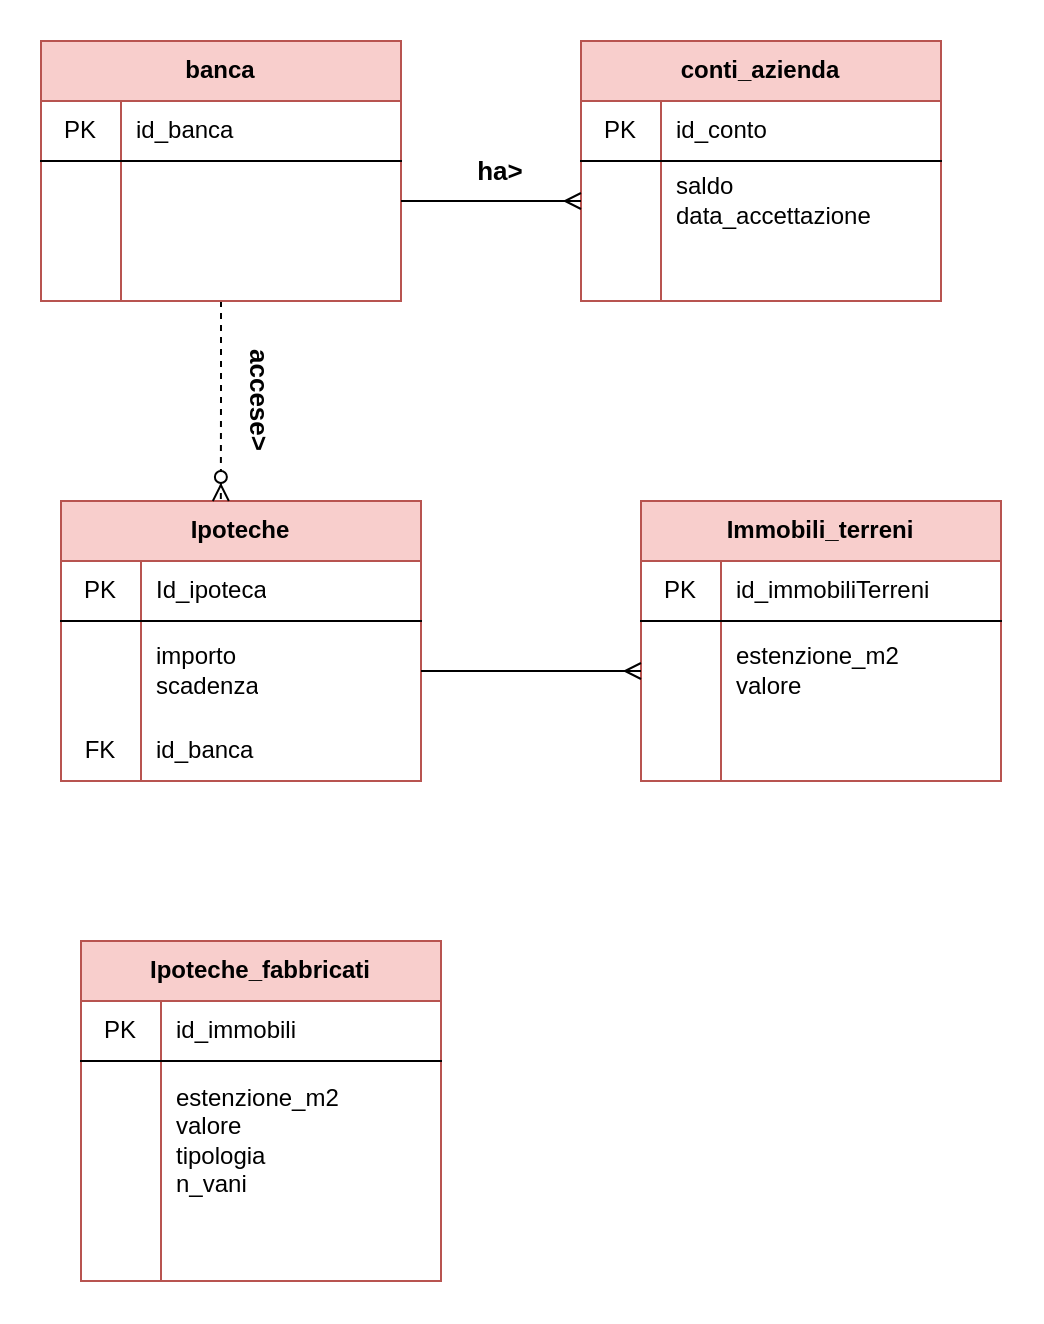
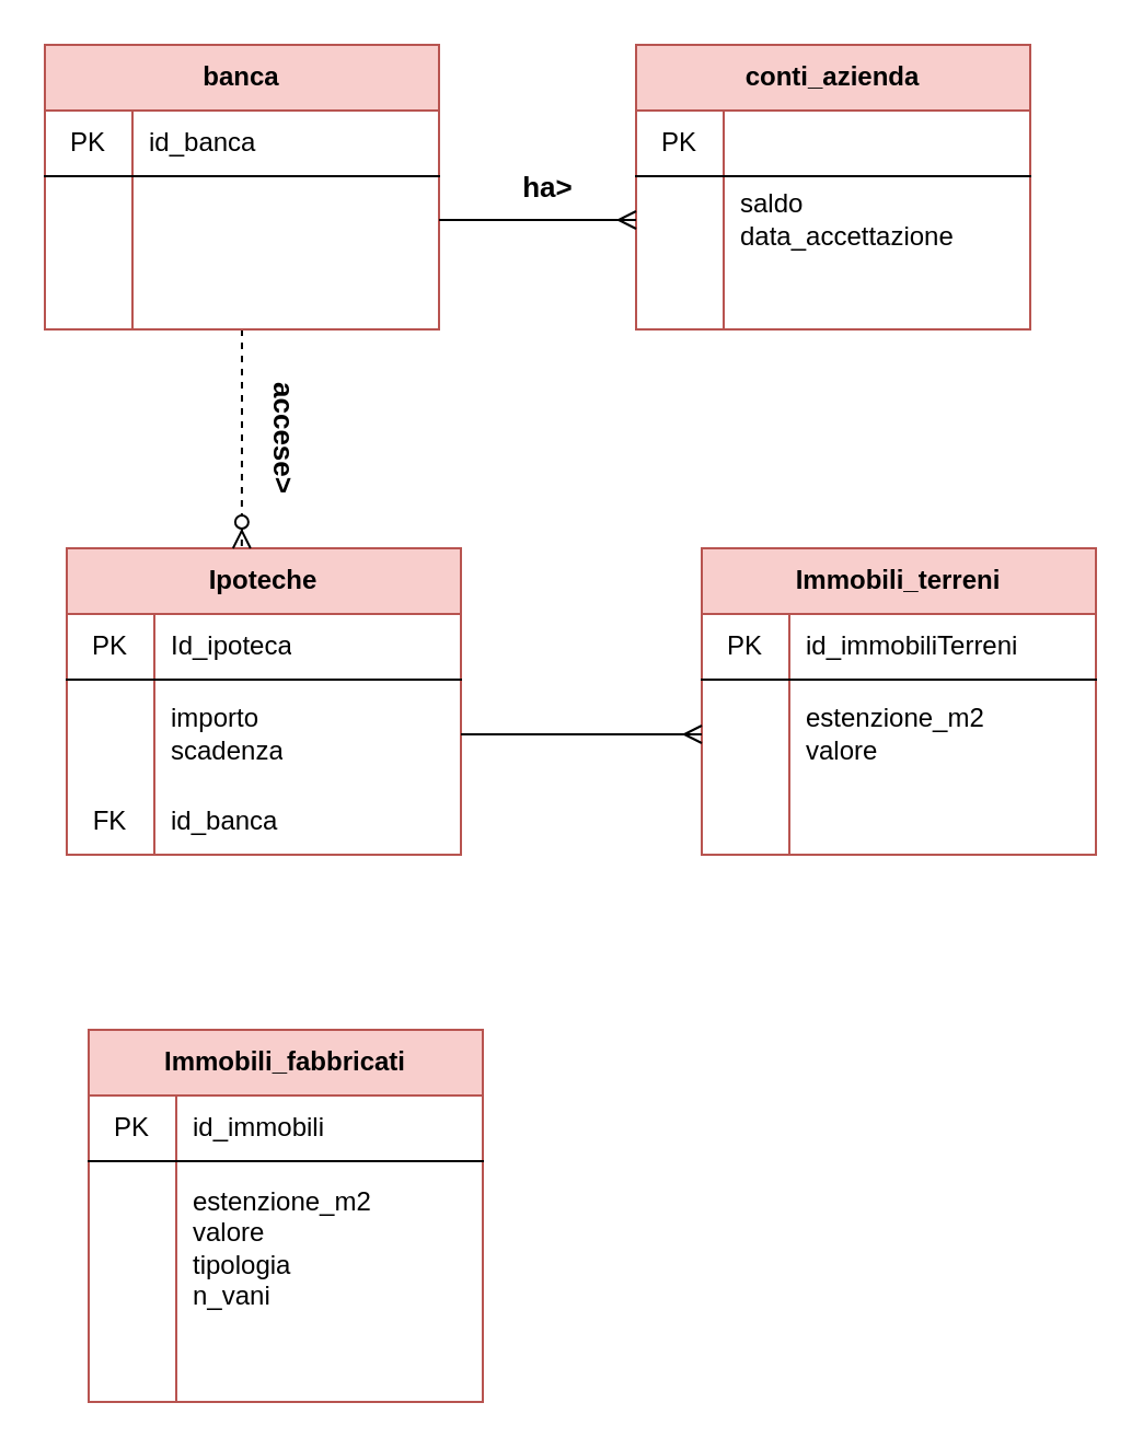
- <mxCell id="5" value="id_conto" style="shape=partialRectangle;html=1;whiteSpace=wrap;connectable=0;fillColor=none;top=0;left=0;bottom=0;right=0;align=left;spacingLeft=6;overflow=hidden;" parent="3" vertex="1"><mxGeometry x="40" width="140" height="30" as="geometry" /></mxCell>
- <mxCell id="22" value="Ipoteche_fabbricati" style="shape=table;html=1;whiteSpace=wrap;startSize=30;container=1;collapsible=0;childLayout=tableLayout;fixedRows=1;rowLines=0;fontStyle=1;align=center;fillColor=#f8cecc;strokeColor=#b85450;" parent="1" vertex="1"><mxGeometry x="40" y="470" width="180" height="170" as="geometry" /></mxCell>
+ <mxCell id="22" value="Immobili_fabbricati" style="shape=table;html=1;whiteSpace=wrap;startSize=30;container=1;collapsible=0;childLayout=tableLayout;fixedRows=1;rowLines=0;fontStyle=1;align=center;fillColor=#f8cecc;strokeColor=#b85450;" parent="1" vertex="1"><mxGeometry x="40" y="470" width="180" height="170" as="geometry" /></mxCell>
